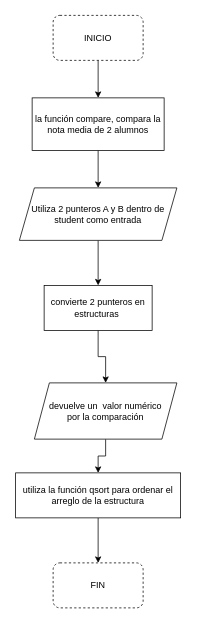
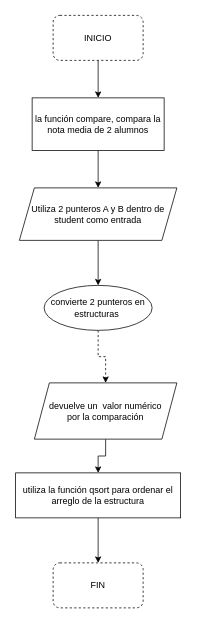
- <mxCell id="9" value="convierte 2 punteros en estructuras&amp;nbsp;" style="rounded=0;whiteSpace=wrap;html=1;" vertex="1" parent="1"><mxGeometry x="58" y="380" width="144" height="60" as="geometry" /></mxCell>
+ <mxCell id="9" value="convierte 2 punteros en estructuras&amp;nbsp;" style="ellipse;whiteSpace=wrap;html=1;" vertex="1" parent="1"><mxGeometry x="58" y="380" width="144" height="60" as="geometry" /></mxCell>
- <mxCell id="8" value="" style="edgeStyle=orthogonalEdgeStyle;rounded=0;orthogonalLoop=1;jettySize=auto;html=1;" edge="1" parent="1" source="9" target="12"><mxGeometry relative="1" as="geometry" /></mxCell>
+ <mxCell id="8" value="" style="edgeStyle=orthogonalEdgeStyle;rounded=0;orthogonalLoop=1;jettySize=auto;html=1;dashed=1;" edge="1" parent="1" source="9" target="12"><mxGeometry relative="1" as="geometry" /></mxCell>
